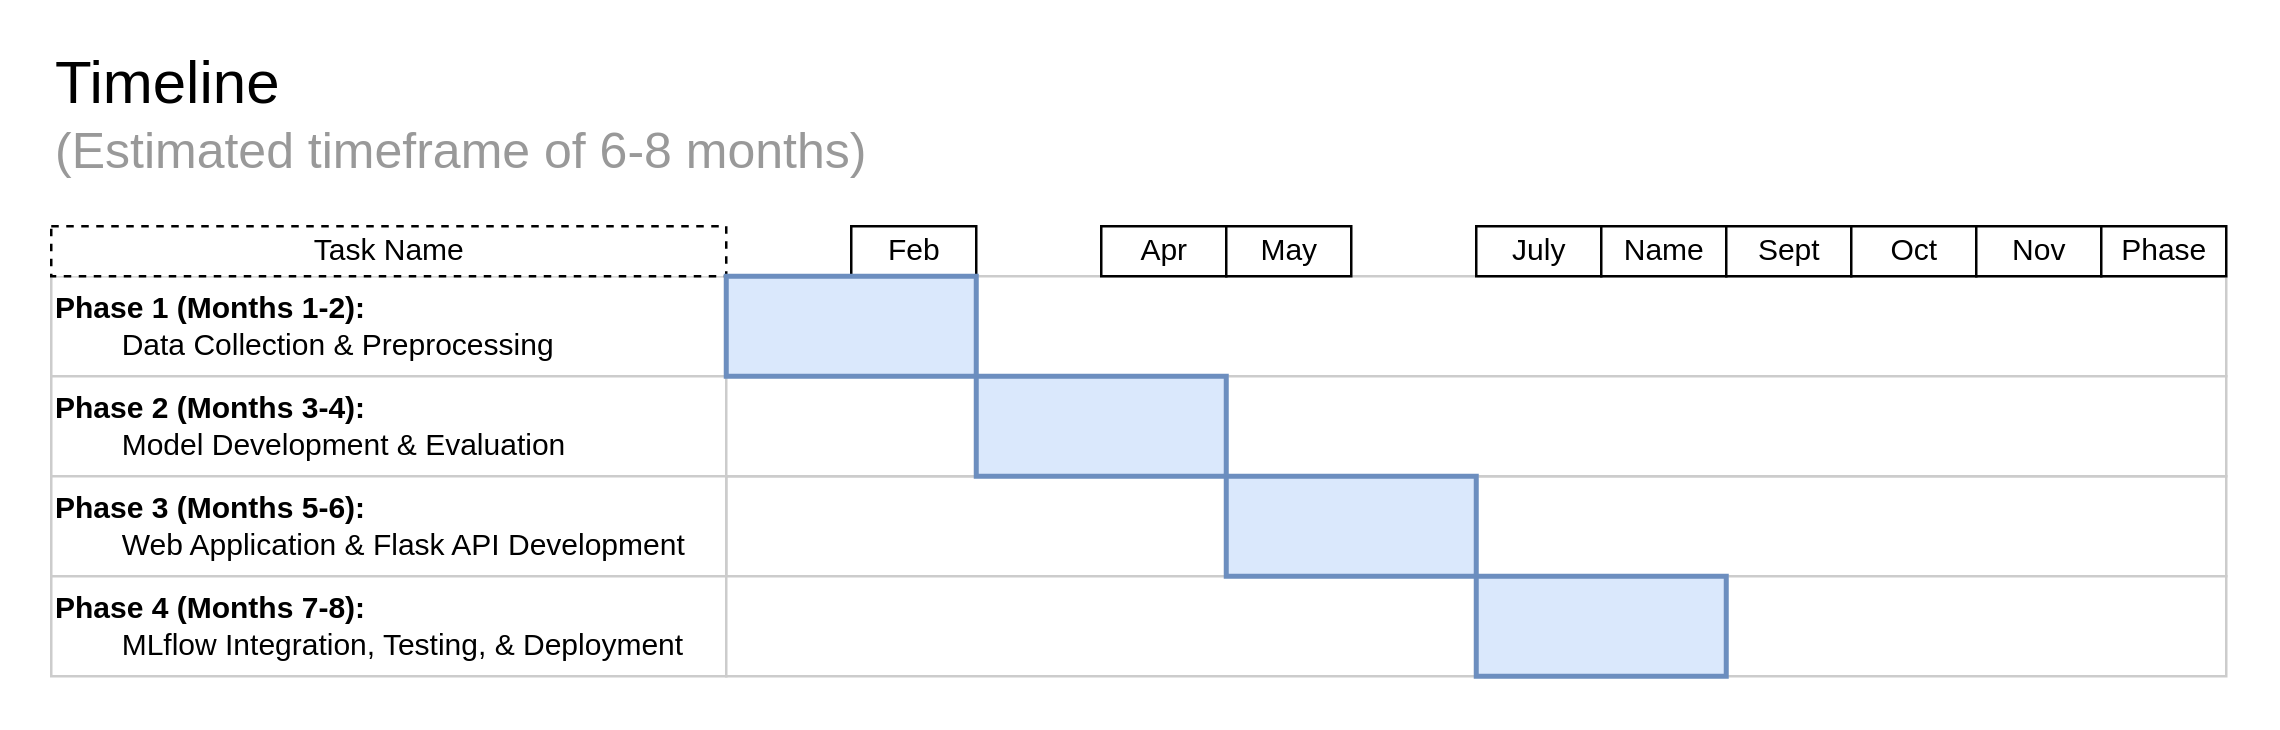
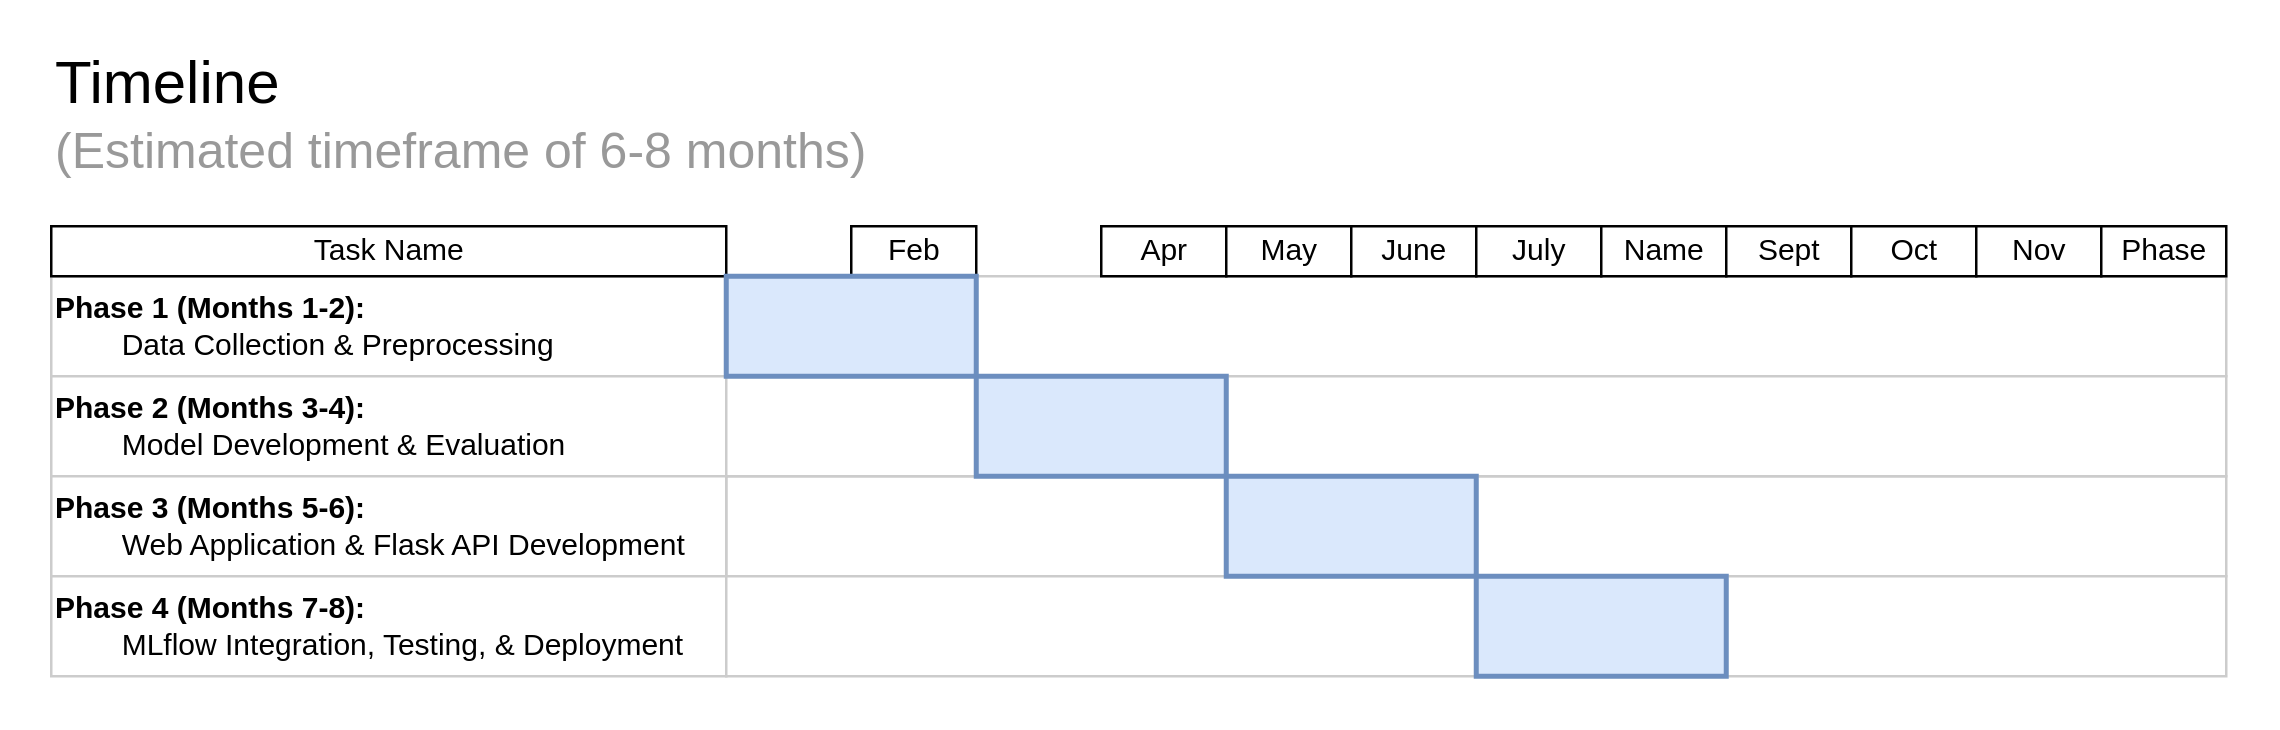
- <mxCell id="4" value="Task Name" style="strokeWidth=1;fontStyle=0;html=1;dashed=1;" parent="1" vertex="1"><mxGeometry x="20" y="90" width="270" height="20" as="geometry" /></mxCell>
+ <mxCell id="4" value="Task Name" style="strokeWidth=1;fontStyle=0;html=1;" parent="1" vertex="1"><mxGeometry x="20" y="90" width="270" height="20" as="geometry" /></mxCell>
+ <mxCell id="9" value="June" style="strokeWidth=1;fontStyle=0;html=1;" parent="1" vertex="1"><mxGeometry x="540" y="90" width="50" height="20" as="geometry" /></mxCell>
